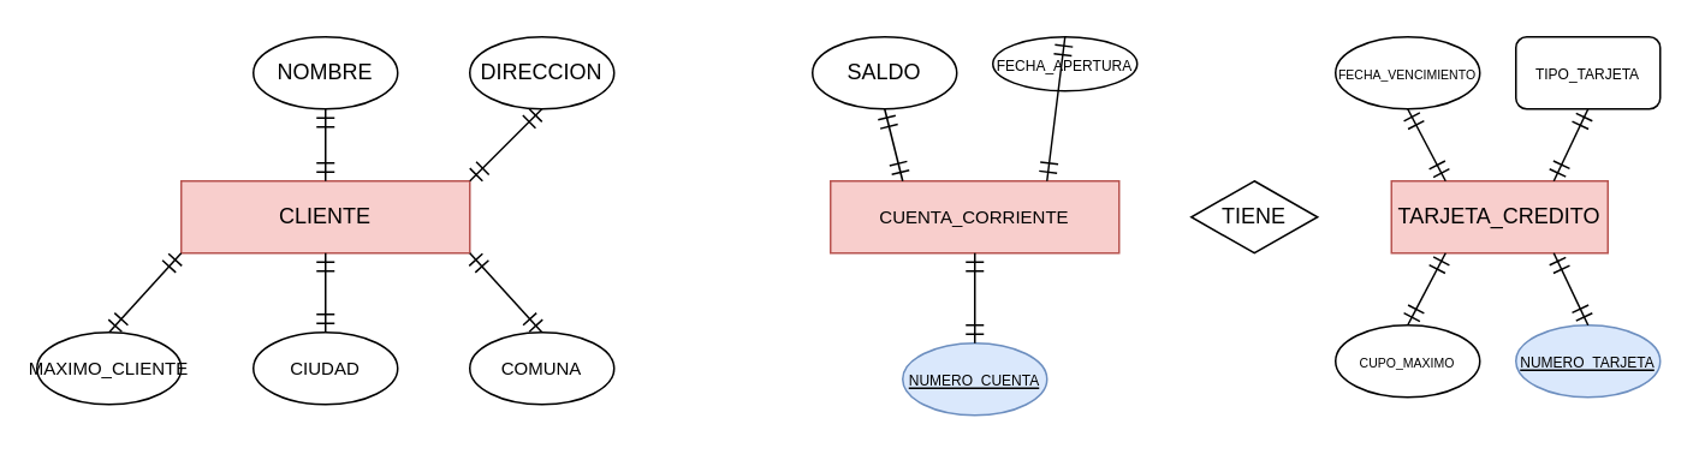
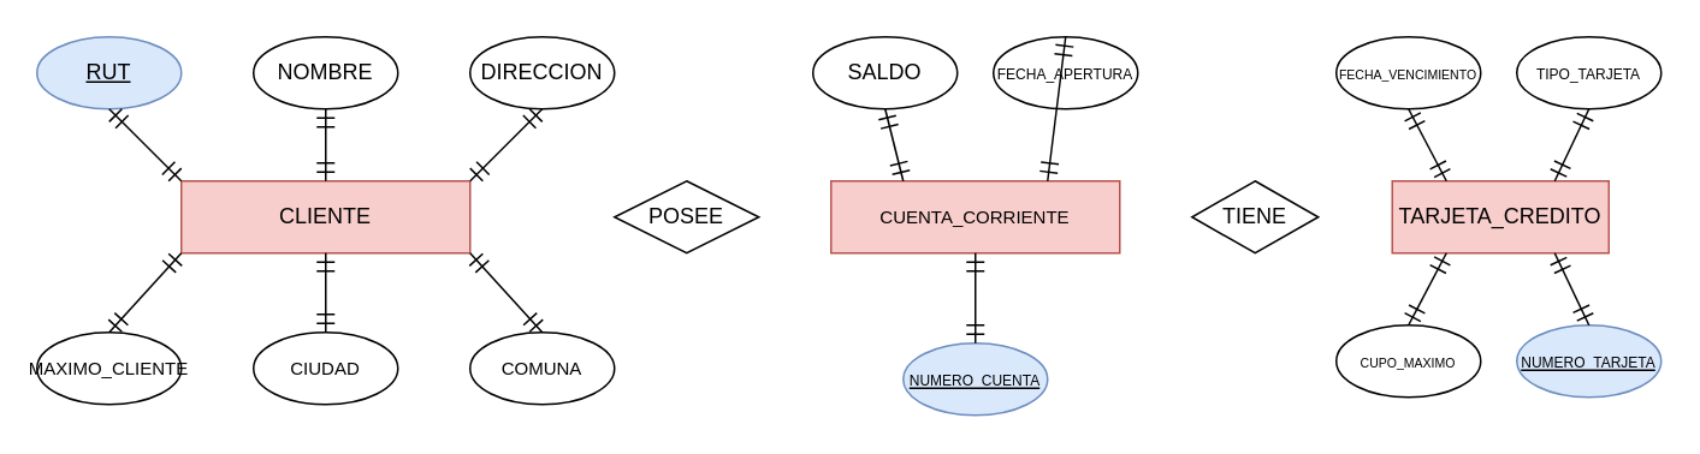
- <mxCell id="15" value="&lt;font style=&quot;font-size: 8px;&quot;&gt;FECHA_APERTURA&lt;/font&gt;" style="ellipse;whiteSpace=wrap;html=1;rounded=0;" vertex="1" parent="1"><mxGeometry x="550" y="20" width="80" height="30" as="geometry" /></mxCell>
+ <mxCell id="15" value="&lt;font style=&quot;font-size: 8px;&quot;&gt;FECHA_APERTURA&lt;/font&gt;" style="ellipse;whiteSpace=wrap;html=1;rounded=0;" vertex="1" parent="1"><mxGeometry x="550" y="20" width="80" height="40" as="geometry" /></mxCell>
+ <mxCell id="2" value="RUT" style="ellipse;whiteSpace=wrap;html=1;rounded=0;fontStyle=4;fillColor=#dae8fc;strokeColor=#6c8ebf;" vertex="1" parent="1"><mxGeometry x="20" y="20" width="80" height="40" as="geometry" /></mxCell>
- <mxCell id="17" value="&lt;font style=&quot;font-size: 8px;&quot;&gt;TIPO_TARJETA&lt;/font&gt;" style="whiteSpace=wrap;html=1;rounded=1;" vertex="1" parent="1"><mxGeometry x="840" y="20" width="80" height="40" as="geometry" /></mxCell>
+ <mxCell id="17" value="&lt;font style=&quot;font-size: 8px;&quot;&gt;TIPO_TARJETA&lt;/font&gt;" style="ellipse;whiteSpace=wrap;html=1;rounded=0;" vertex="1" parent="1"><mxGeometry x="840" y="20" width="80" height="40" as="geometry" /></mxCell>
+ <mxCell id="32" value="" style="fontSize=12;html=1;endArrow=ERmandOne;startArrow=ERmandOne;rounded=0;startSize=8;endSize=8;exitX=0.5;exitY=1;exitDx=0;exitDy=0;entryX=0;entryY=0;entryDx=0;entryDy=0;" edge="1" parent="1" source="2" target="5"><mxGeometry width="100" height="100" relative="1" as="geometry"><mxPoint x="340" y="20" as="sourcePoint" /><mxPoint x="470" y="20" as="targetPoint" /></mxGeometry></mxCell>
+ <mxCell id="3" value="POSEE" style="rhombus;whiteSpace=wrap;html=1;" vertex="1" parent="1"><mxGeometry x="340" y="100" width="80" height="40" as="geometry" /></mxCell>
